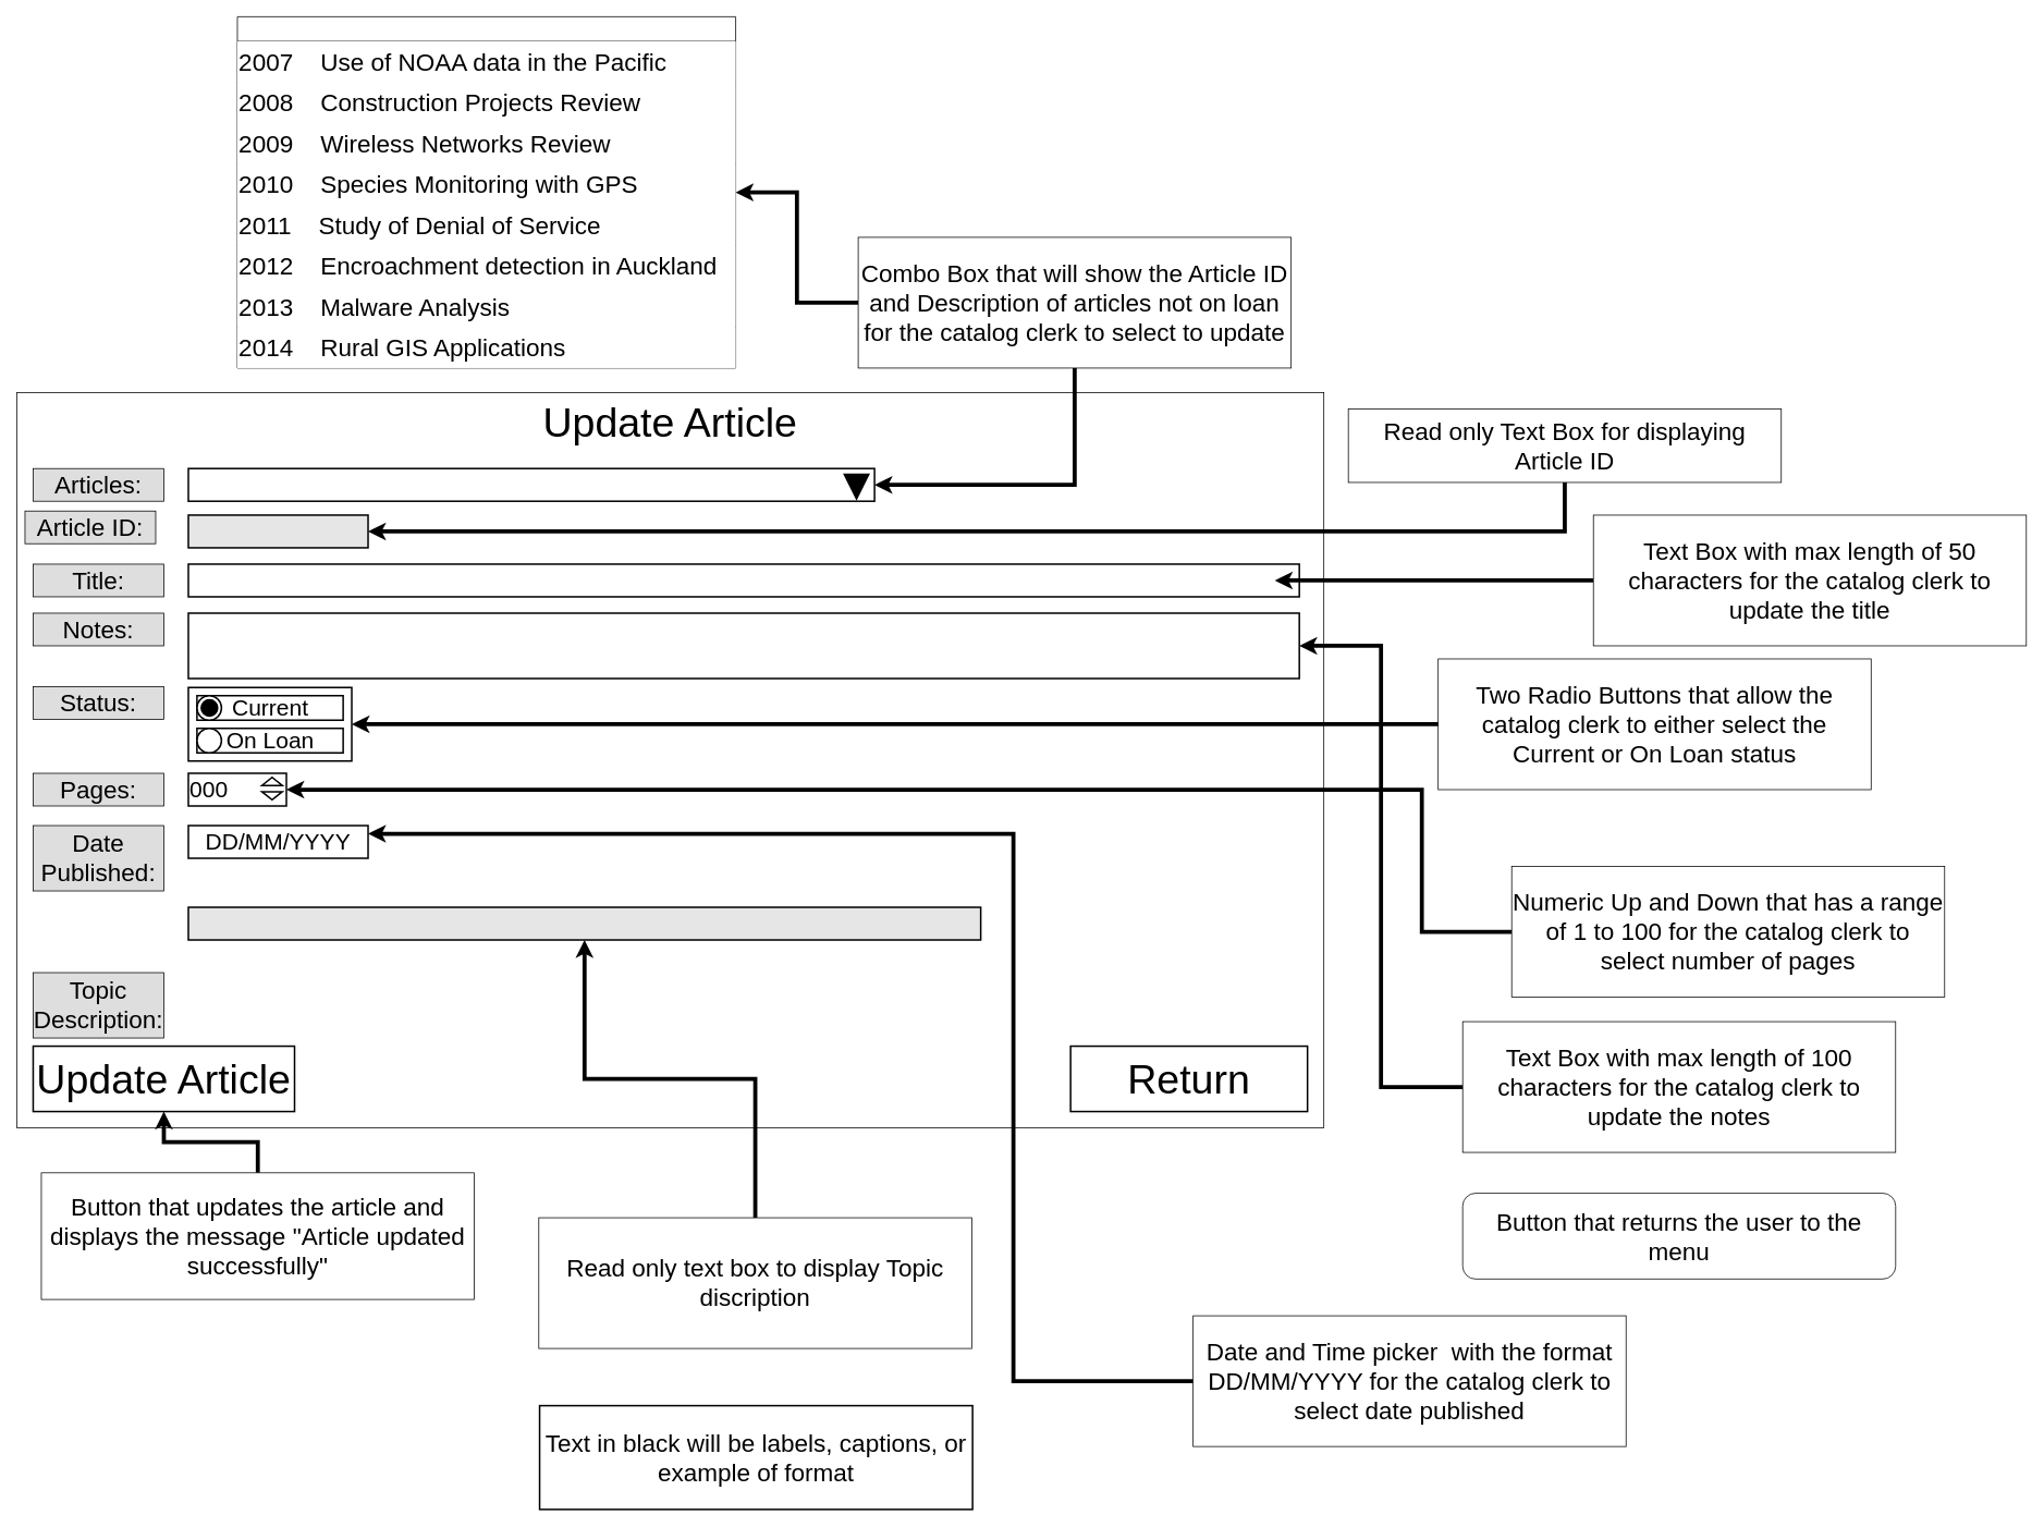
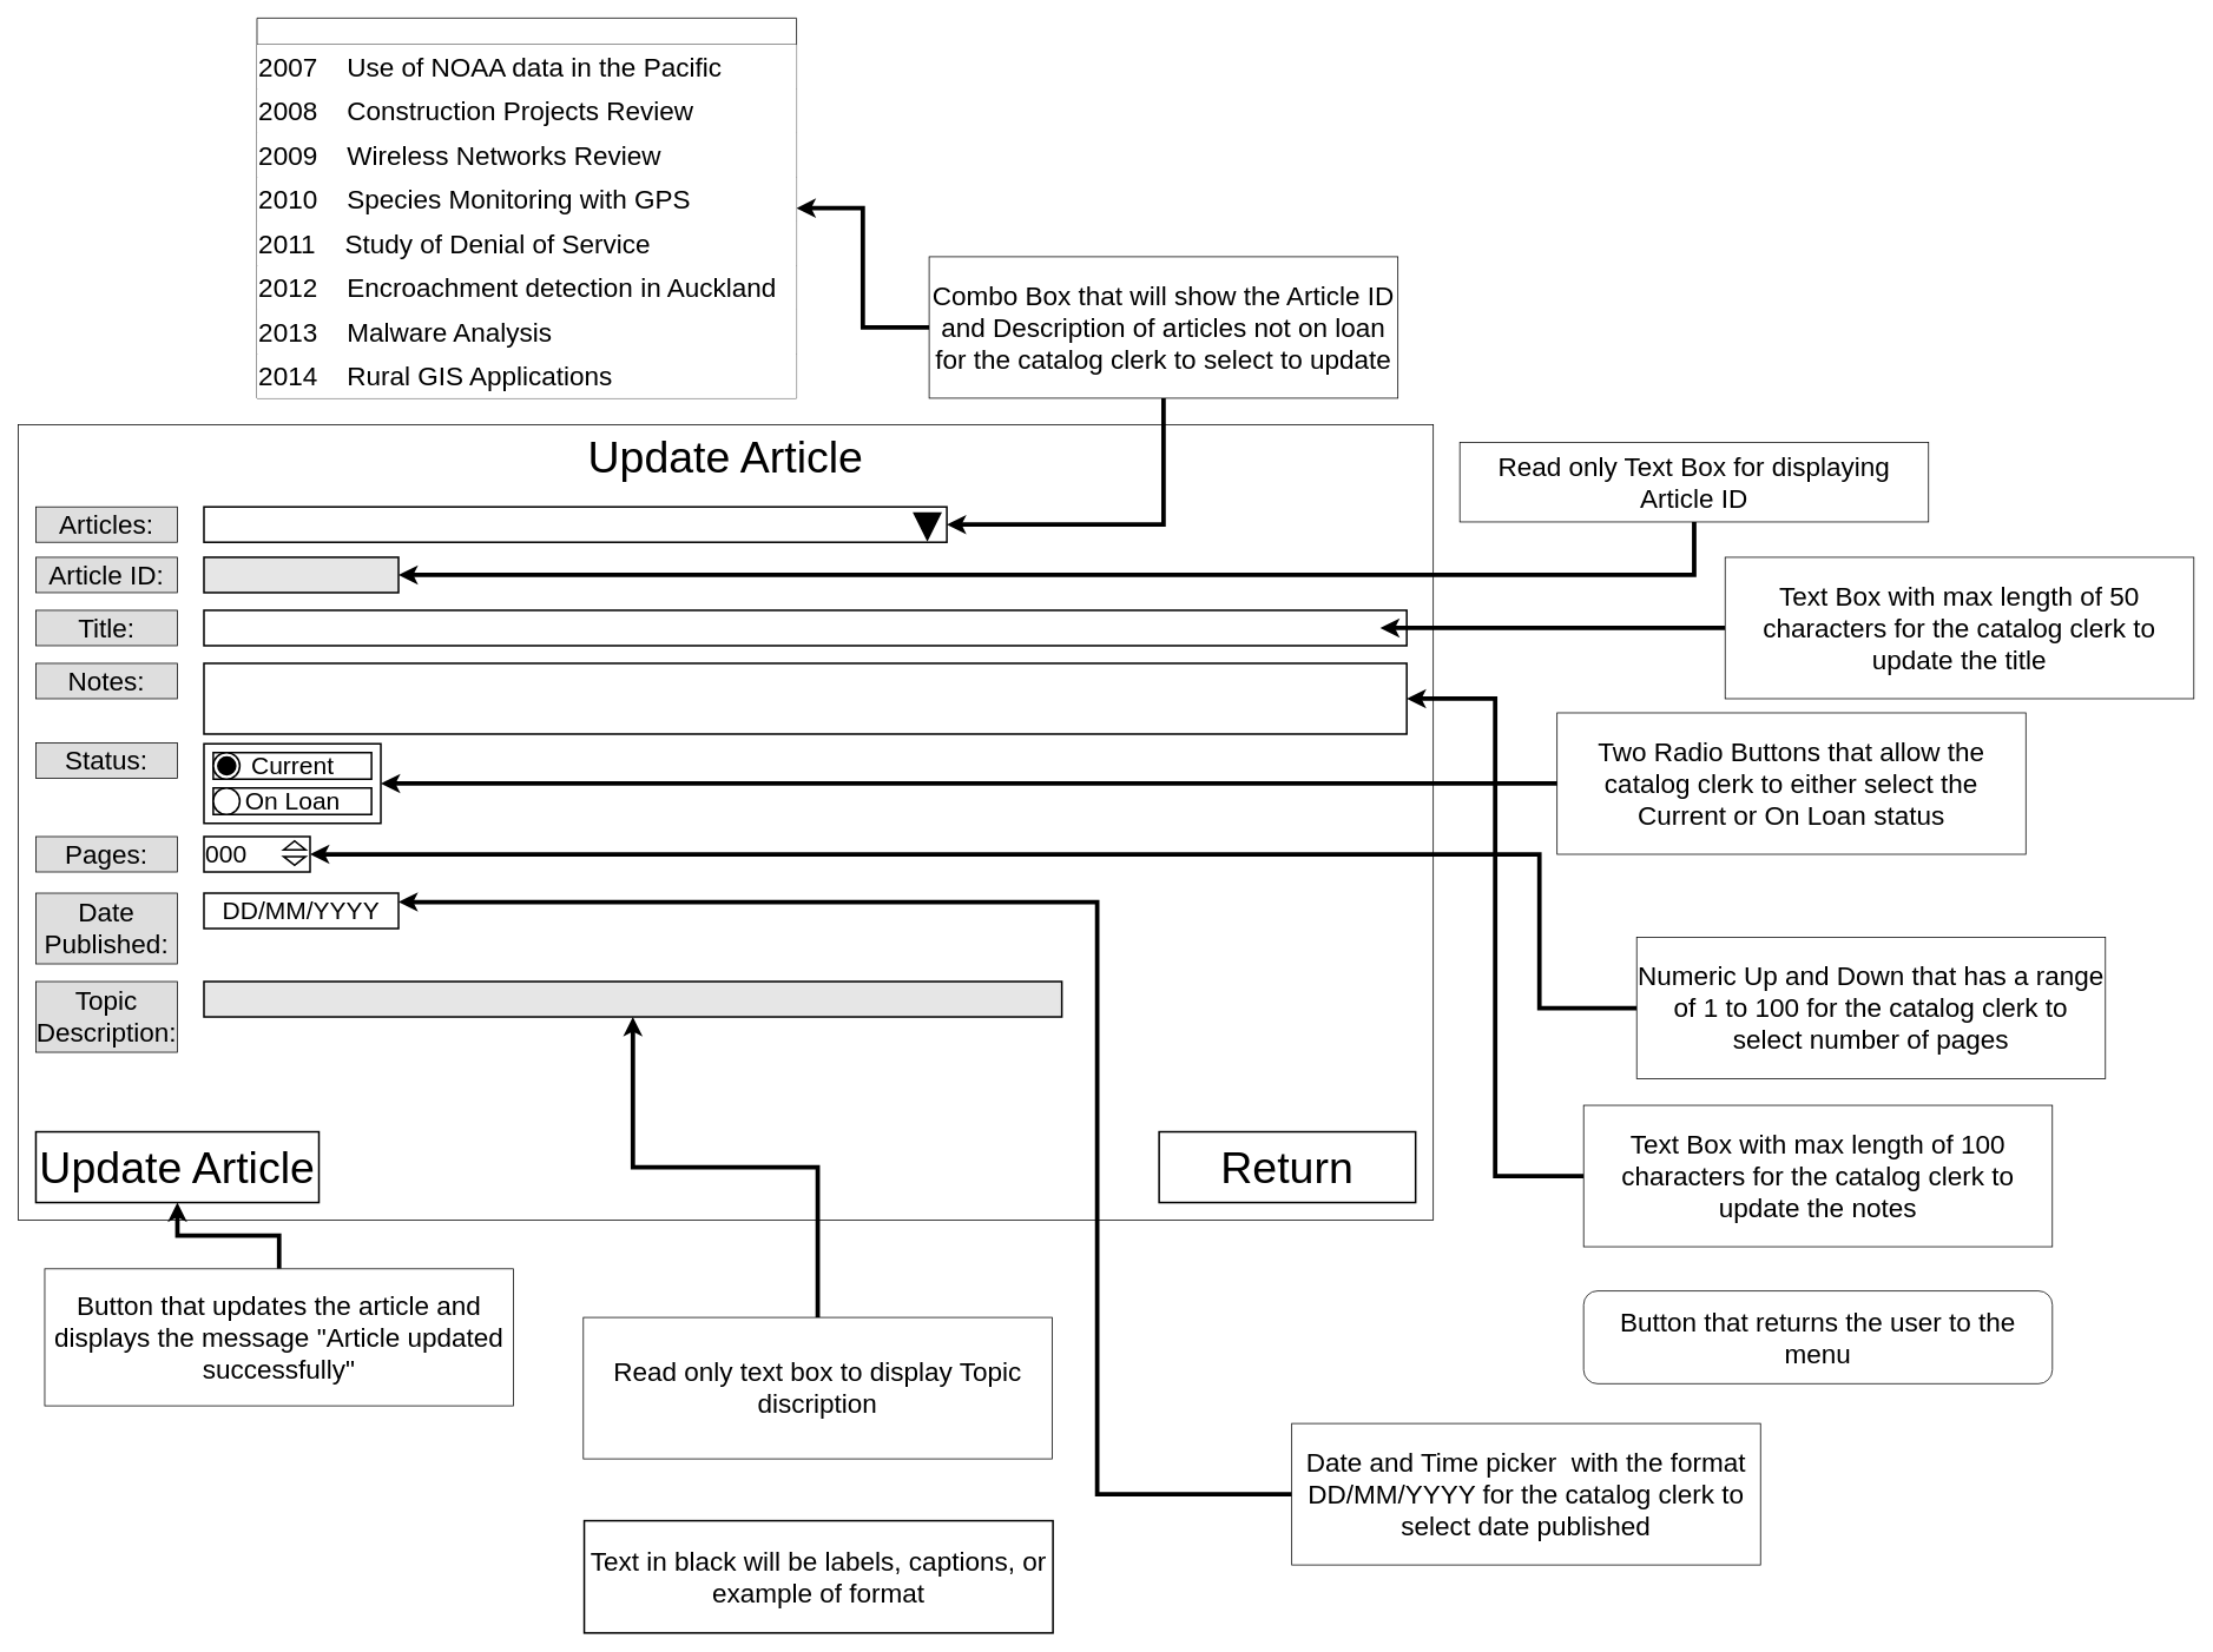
- <mxCell id="56" value="Article ID:" style="rounded=0;whiteSpace=wrap;html=1;fontSize=30;fillColor=#DEDEDE;" parent="1" vertex="1"><mxGeometry x="30" y="625" width="160" height="40" as="geometry" /></mxCell>
+ <mxCell id="56" value="Article ID:" style="rounded=0;whiteSpace=wrap;html=1;fontSize=30;fillColor=#DEDEDE;" parent="1" vertex="1"><mxGeometry x="40" y="630" width="160" height="40" as="geometry" /></mxCell>
- <mxCell id="59" value="Topic Description:" style="rounded=0;whiteSpace=wrap;html=1;fontSize=30;fillColor=#DEDEDE;" parent="1" vertex="1"><mxGeometry x="40" y="1190" width="160" height="80" as="geometry" /></mxCell>
+ <mxCell id="59" value="Topic Description:" style="rounded=0;whiteSpace=wrap;html=1;fontSize=30;fillColor=#DEDEDE;" parent="1" vertex="1"><mxGeometry x="40" y="1110" width="160" height="80" as="geometry" /></mxCell>
